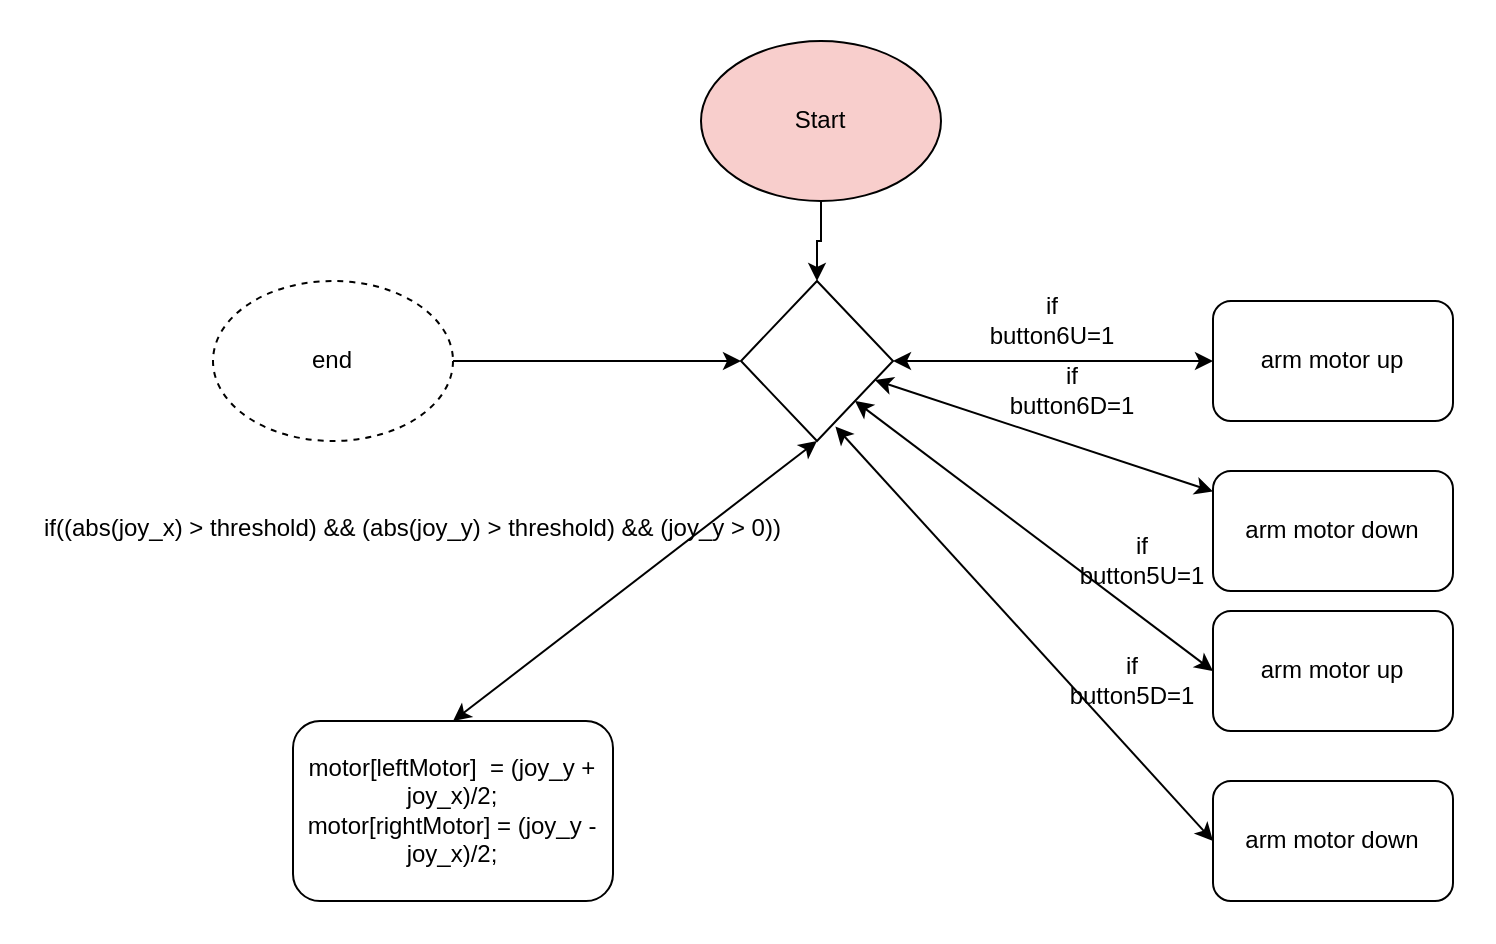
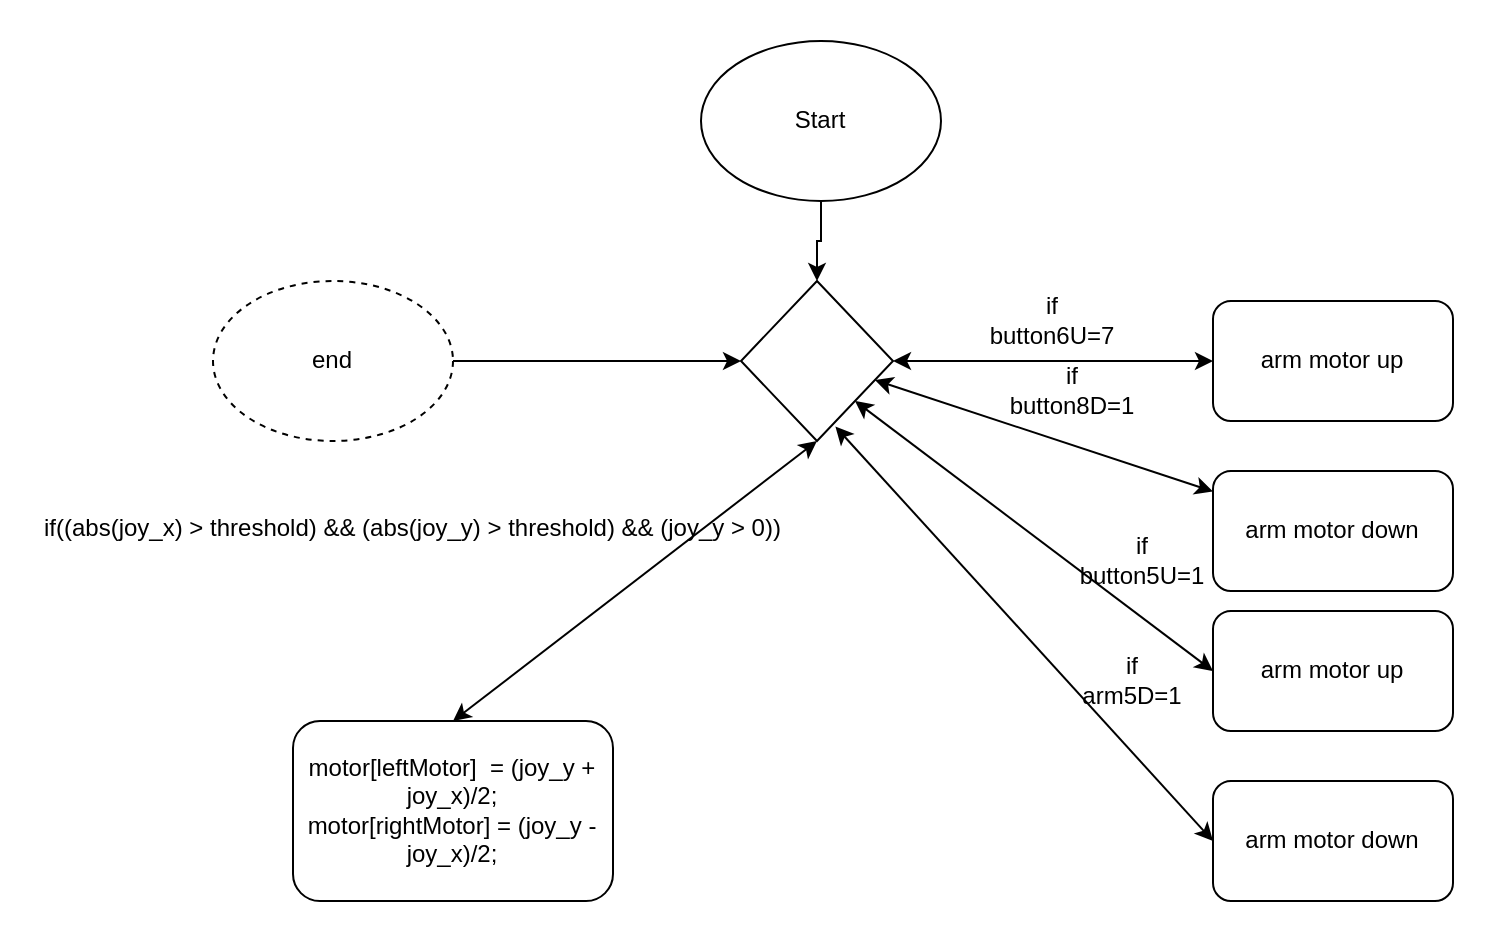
- <mxCell id="4" value="Start" style="ellipse;whiteSpace=wrap;html=1;fillColor=#f8cecc;" vertex="1" parent="1"><mxGeometry x="350" y="20" width="120" height="80" as="geometry" /></mxCell>
+ <mxCell id="4" value="Start" style="ellipse;whiteSpace=wrap;html=1;" vertex="1" parent="1"><mxGeometry x="350" y="20" width="120" height="80" as="geometry" /></mxCell>
- <mxCell id="8" value="if button6U=1" style="text;html=1;strokeColor=none;fillColor=none;align=center;verticalAlign=middle;whiteSpace=wrap;rounded=0;" vertex="1" parent="1"><mxGeometry x="506" y="150" width="40" height="20" as="geometry" /></mxCell>
+ <mxCell id="8" value="if button6U=7" style="text;html=1;strokeColor=none;fillColor=none;align=center;verticalAlign=middle;whiteSpace=wrap;rounded=0;" vertex="1" parent="1"><mxGeometry x="506" y="150" width="40" height="20" as="geometry" /></mxCell>
- <mxCell id="15" value="if button6D=1" style="text;html=1;strokeColor=none;fillColor=none;align=center;verticalAlign=middle;whiteSpace=wrap;rounded=0;" vertex="1" parent="1"><mxGeometry x="516" y="160" width="40" height="70" as="geometry" /></mxCell>
+ <mxCell id="15" value="if button8D=1" style="text;html=1;strokeColor=none;fillColor=none;align=center;verticalAlign=middle;whiteSpace=wrap;rounded=0;" vertex="1" parent="1"><mxGeometry x="516" y="160" width="40" height="70" as="geometry" /></mxCell>
- <mxCell id="19" value="if button5D=1" style="text;html=1;strokeColor=none;fillColor=none;align=center;verticalAlign=middle;whiteSpace=wrap;rounded=0;" vertex="1" parent="1"><mxGeometry x="546" y="305" width="40" height="70" as="geometry" /></mxCell>
+ <mxCell id="19" value="if arm5D=1" style="text;html=1;strokeColor=none;fillColor=none;align=center;verticalAlign=middle;whiteSpace=wrap;rounded=0;" vertex="1" parent="1"><mxGeometry x="546" y="305" width="40" height="70" as="geometry" /></mxCell>
